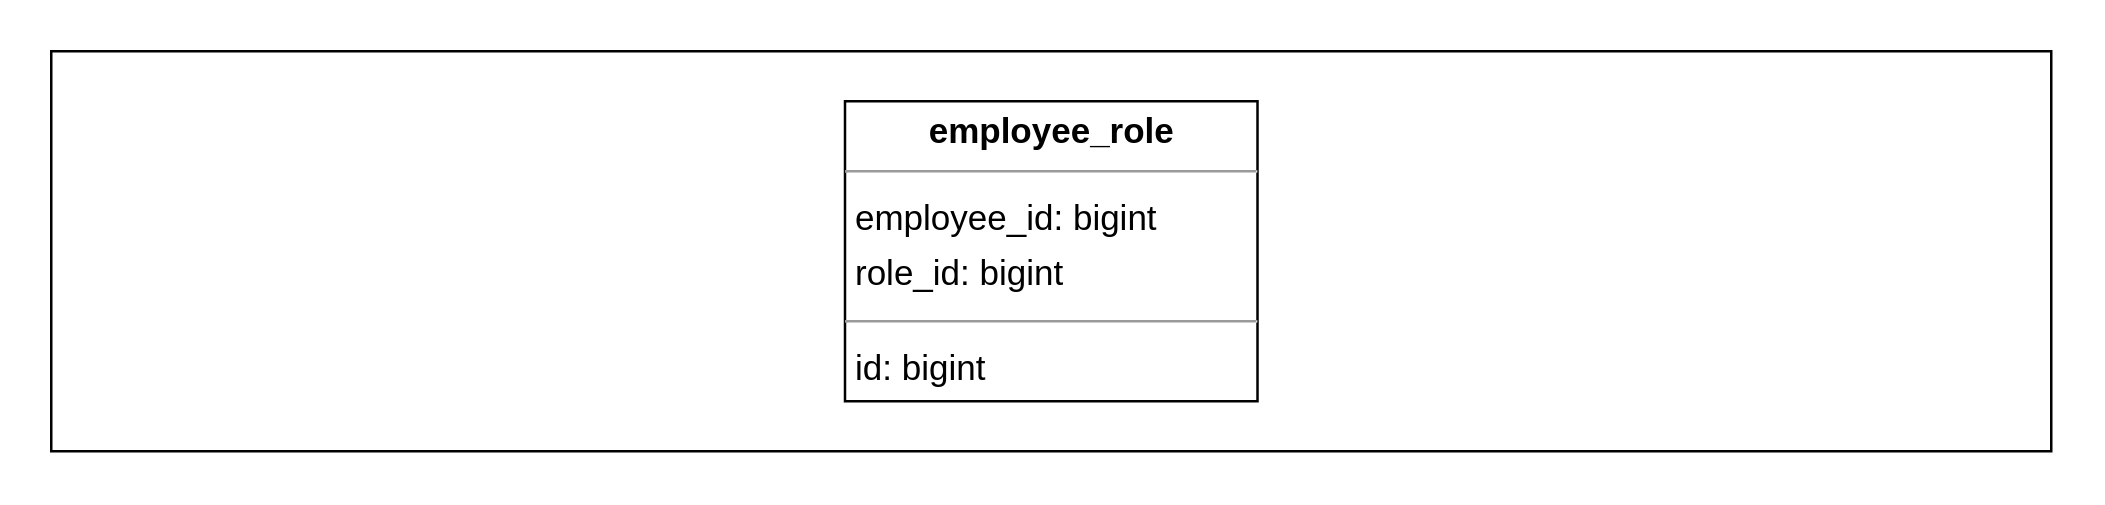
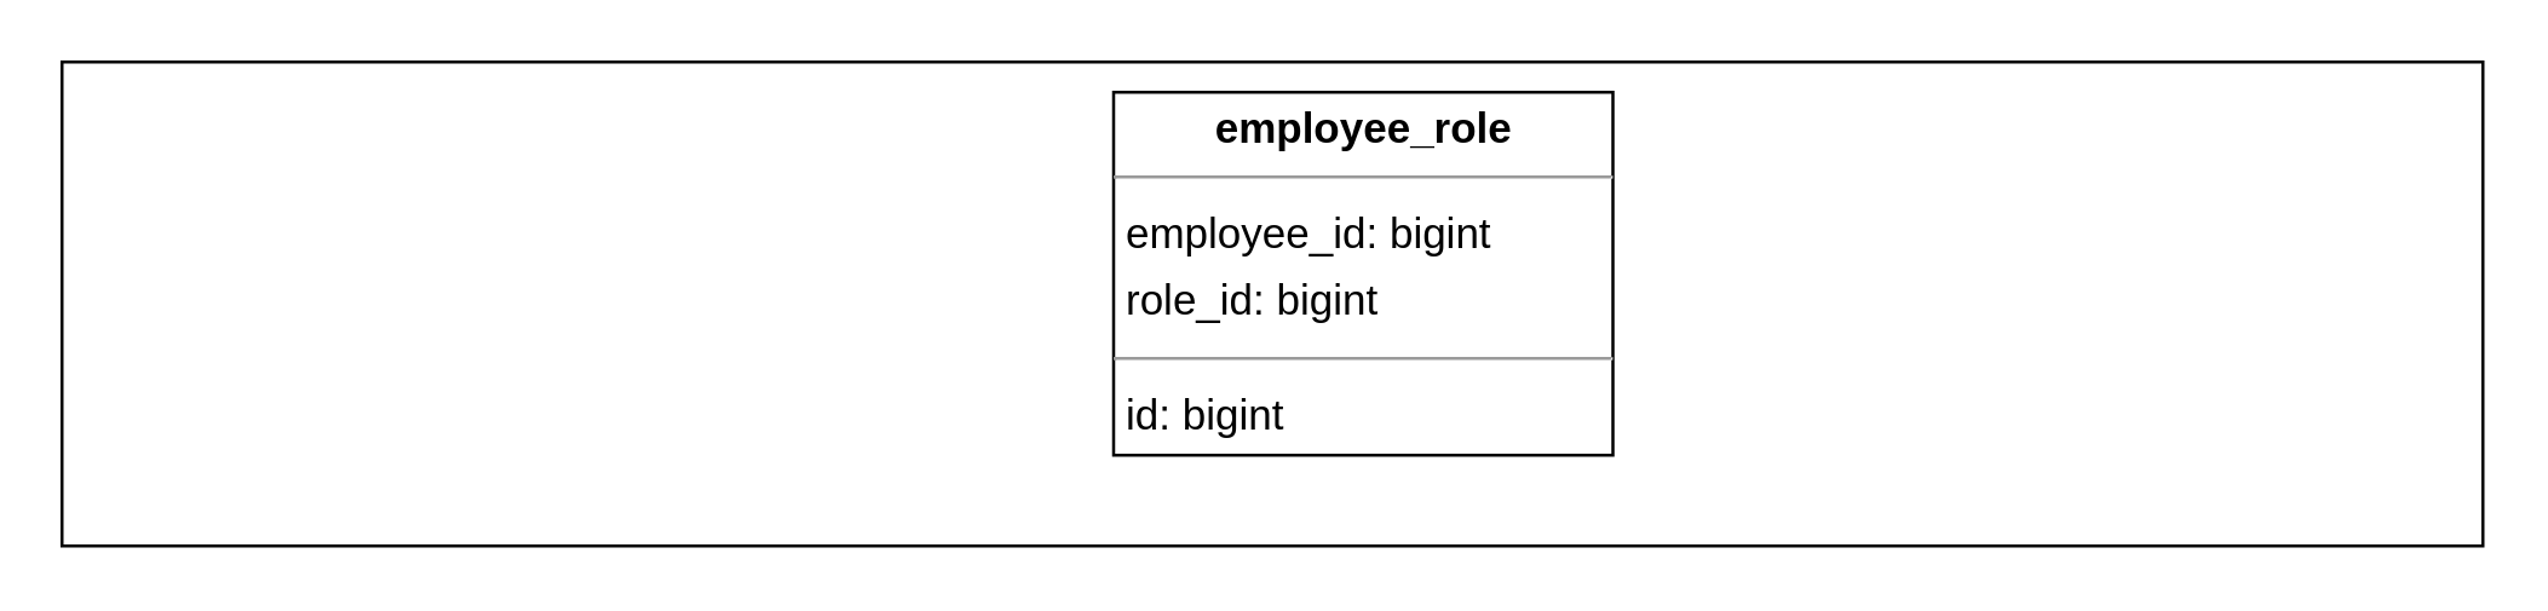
- <mxCell id="3" value="&lt;p style=&quot;margin:0px;margin-top:4px;text-align:center;&quot;&gt;&lt;b&gt;employee_role&lt;/b&gt;&lt;/p&gt;&lt;hr size=&quot;1&quot;&gt;&lt;p style=&quot;margin:0 0 0 4px;line-height:1.6;&quot;&gt;employee_id: bigint&lt;br&gt;&lt;/p&gt;&lt;p style=&quot;margin:0 0 0 4px;line-height:1.6;&quot;&gt;role_id: bigint&lt;/p&gt;&lt;hr size=&quot;1&quot;&gt;&lt;p style=&quot;margin:0 0 0 4px;line-height:1.6;&quot;&gt; id: bigint&lt;/p&gt;" style="verticalAlign=top;align=left;overflow=fill;fontSize=14;fontFamily=Helvetica;html=1;rounded=0;shadow=0;comic=0;labelBackgroundColor=none;strokeWidth=1;" vertex="1" parent="1"><mxGeometry x="337.5" y="40" width="165" height="120" as="geometry" /></mxCell>
+ <mxCell id="3" value="&lt;p style=&quot;margin:0px;margin-top:4px;text-align:center;&quot;&gt;&lt;b&gt;employee_role&lt;/b&gt;&lt;/p&gt;&lt;hr size=&quot;1&quot;&gt;&lt;p style=&quot;margin:0 0 0 4px;line-height:1.6;&quot;&gt;employee_id: bigint&lt;br&gt;&lt;/p&gt;&lt;p style=&quot;margin:0 0 0 4px;line-height:1.6;&quot;&gt;role_id: bigint&lt;/p&gt;&lt;hr size=&quot;1&quot;&gt;&lt;p style=&quot;margin:0 0 0 4px;line-height:1.6;&quot;&gt; id: bigint&lt;/p&gt;" style="verticalAlign=top;align=left;overflow=fill;fontSize=14;fontFamily=Helvetica;html=1;rounded=0;shadow=0;comic=0;labelBackgroundColor=none;strokeWidth=1;" vertex="1" parent="1"><mxGeometry x="367.5" y="30" width="165" height="120" as="geometry" /></mxCell>
